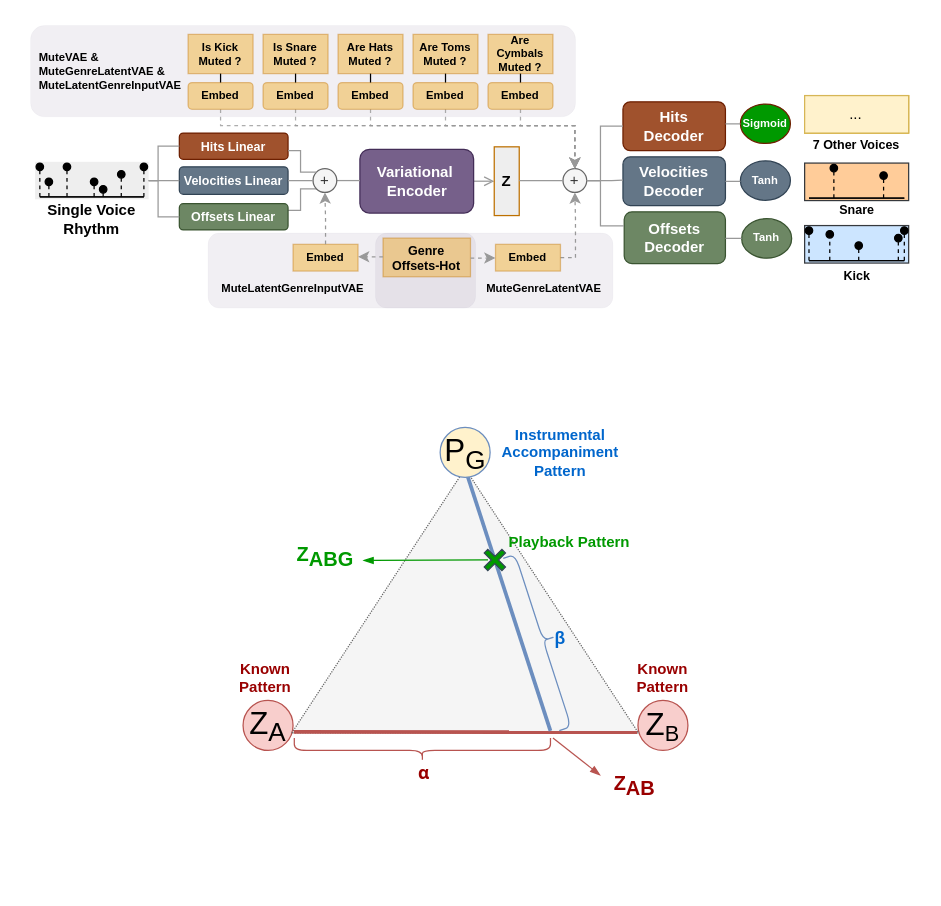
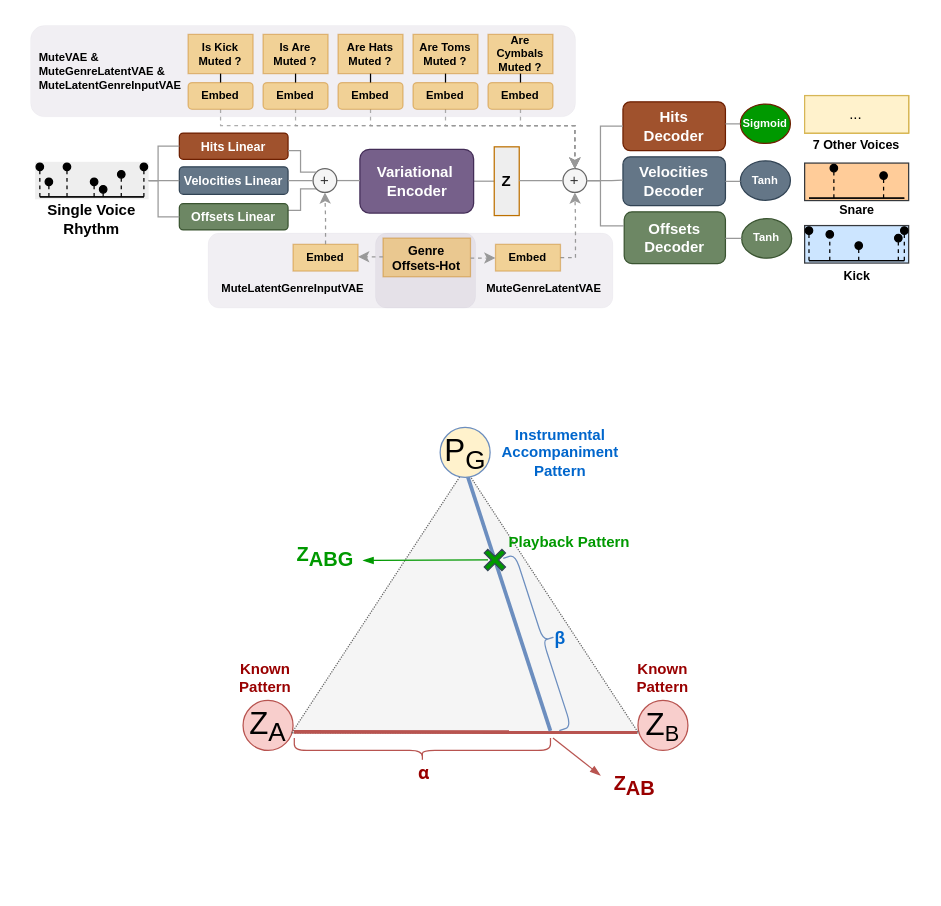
- <mxCell id="41" value="&lt;b style=&quot;font-size: 9px;&quot;&gt;Is Snare&lt;br style=&quot;font-size: 9px;&quot;&gt;Muted ?&lt;br style=&quot;font-size: 9px;&quot;&gt;&lt;/b&gt;" style="rounded=0;whiteSpace=wrap;html=1;fillColor=#f0a30a;strokeColor=#BD7000;fontSize=9;fontColor=#000000;opacity=40;" parent="1" vertex="1"><mxGeometry x="210" y="27" width="52" height="31.43" as="geometry" /></mxCell>
+ <mxCell id="41" value="&lt;b style=&quot;font-size: 9px;&quot;&gt;Is Are&lt;br style=&quot;font-size: 9px;&quot;&gt;Muted ?&lt;br style=&quot;font-size: 9px;&quot;&gt;&lt;/b&gt;" style="rounded=0;whiteSpace=wrap;html=1;fillColor=#f0a30a;strokeColor=#BD7000;fontSize=9;fontColor=#000000;opacity=40;" parent="1" vertex="1"><mxGeometry x="210" y="27" width="52" height="31.43" as="geometry" /></mxCell>
- <mxCell id="8" style="edgeStyle=orthogonalEdgeStyle;rounded=0;orthogonalLoop=1;jettySize=auto;html=1;exitX=1;exitY=0.5;exitDx=0;exitDy=0;entryX=0;entryY=0.5;entryDx=0;entryDy=0;endArrow=open;strokeColor=#999999;endFill=0;" parent="1" source="9" target="26" edge="1"><mxGeometry relative="1" as="geometry" /></mxCell>
+ <mxCell id="8" style="edgeStyle=orthogonalEdgeStyle;rounded=0;orthogonalLoop=1;jettySize=auto;html=1;exitX=1;exitY=0.5;exitDx=0;exitDy=0;entryX=0;entryY=0.5;entryDx=0;entryDy=0;endArrow=none;strokeColor=#999999;endFill=0;" parent="1" source="9" target="26" edge="1"><mxGeometry relative="1" as="geometry" /></mxCell>
